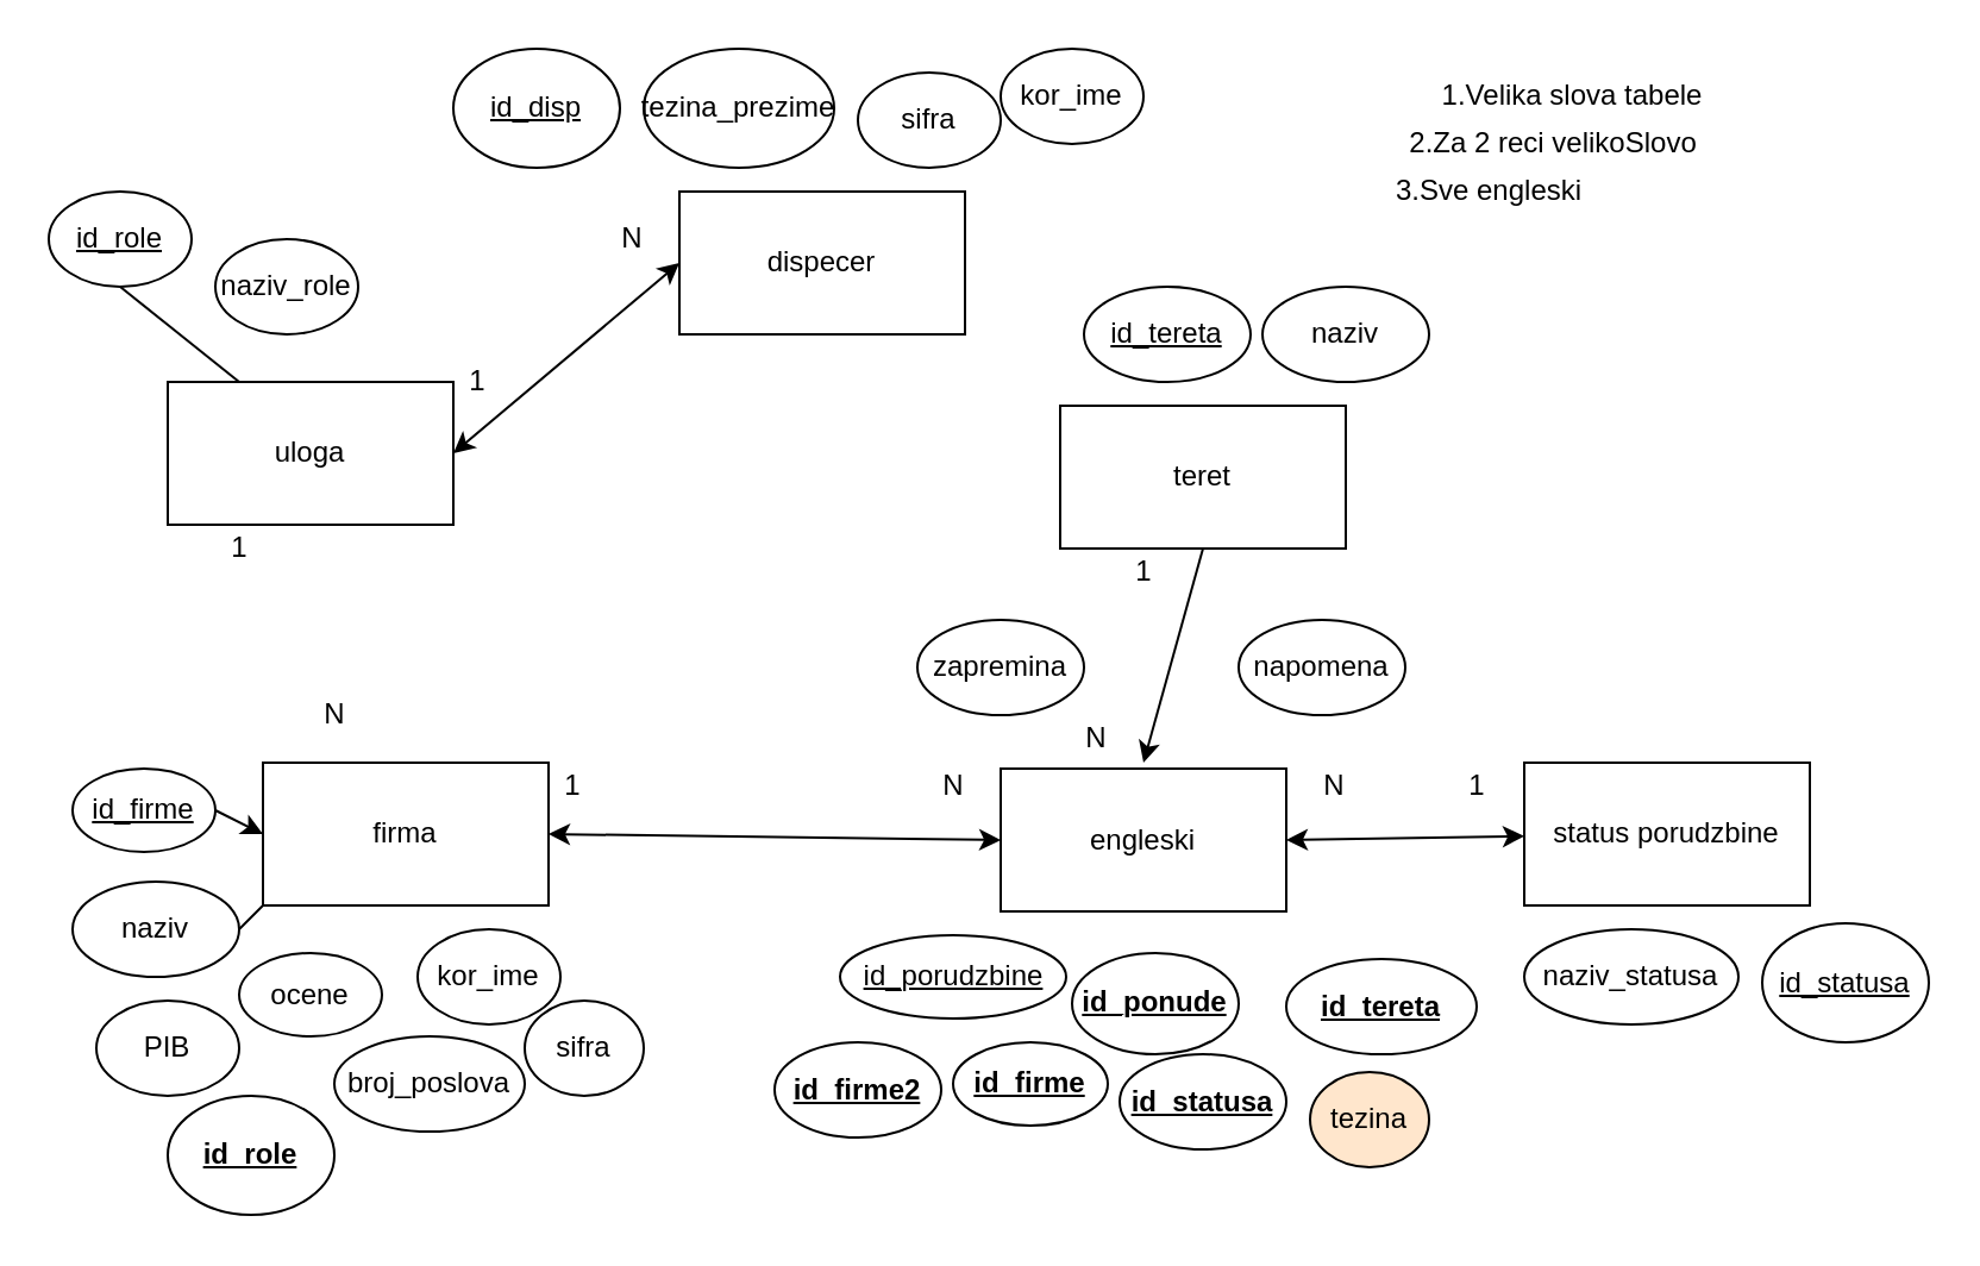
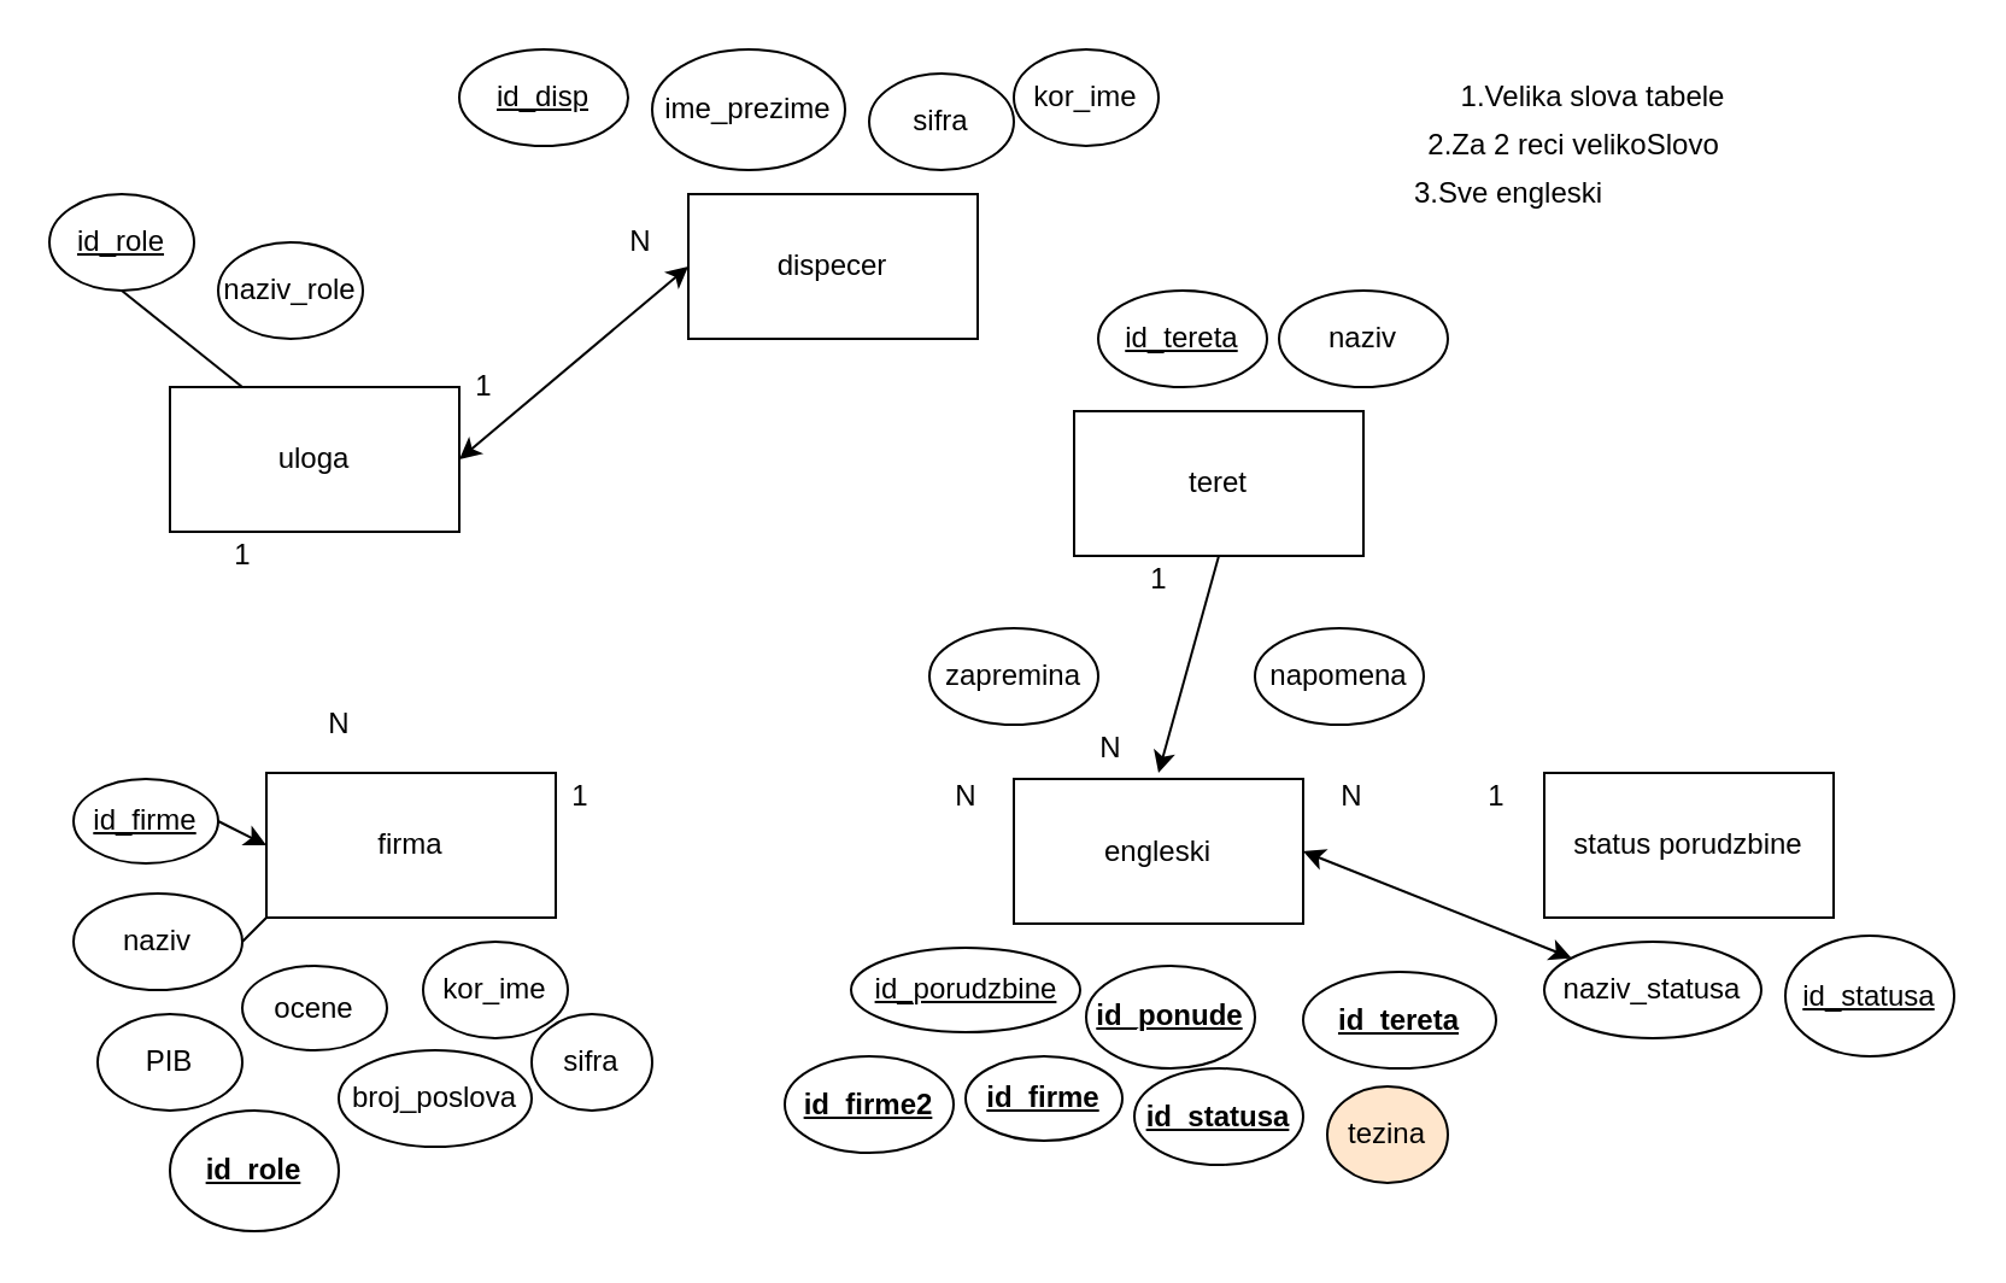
- <mxCell id="31" value="&lt;u&gt;id_disp&lt;/u&gt;" style="ellipse;whiteSpace=wrap;html=1;" parent="1" vertex="1"><mxGeometry x="190" y="20" width="70" height="50" as="geometry" /></mxCell>
+ <mxCell id="31" value="&lt;u&gt;id_disp&lt;/u&gt;" style="ellipse;whiteSpace=wrap;html=1;" parent="1" vertex="1"><mxGeometry x="190" y="20" width="70" height="40" as="geometry" /></mxCell>
- <mxCell id="32" value="tezina_prezime" style="ellipse;whiteSpace=wrap;html=1;" parent="1" vertex="1"><mxGeometry x="270" y="20" width="80" height="50" as="geometry" /></mxCell>
+ <mxCell id="32" value="ime_prezime" style="ellipse;whiteSpace=wrap;html=1;" parent="1" vertex="1"><mxGeometry x="270" y="20" width="80" height="50" as="geometry" /></mxCell>
- <mxCell id="12" value="" style="endArrow=classic;startArrow=classic;html=1;rounded=0;exitX=1;exitY=0.5;exitDx=0;exitDy=0;entryX=0;entryY=0.5;entryDx=0;entryDy=0;" parent="1" source="6" target="11" edge="1"><mxGeometry width="50" height="50" relative="1" as="geometry"><mxPoint x="410" y="290" as="sourcePoint" /><mxPoint x="460" y="240" as="targetPoint" /></mxGeometry></mxCell>
- <mxCell id="13" value="" style="endArrow=classic;startArrow=classic;html=1;rounded=0;exitX=1;exitY=0.5;exitDx=0;exitDy=0;" parent="1" source="11" target="10" edge="1"><mxGeometry width="50" height="50" relative="1" as="geometry"><mxPoint x="410" y="290" as="sourcePoint" /><mxPoint x="460" y="240" as="targetPoint" /></mxGeometry></mxCell>
+ <mxCell id="13" value="" style="endArrow=classic;startArrow=classic;html=1;rounded=0;exitX=1;exitY=0.5;exitDx=0;exitDy=0;" parent="1" source="11" target="40" edge="1"><mxGeometry width="50" height="50" relative="1" as="geometry"><mxPoint x="410" y="290" as="sourcePoint" /><mxPoint x="460" y="240" as="targetPoint" /></mxGeometry></mxCell>
